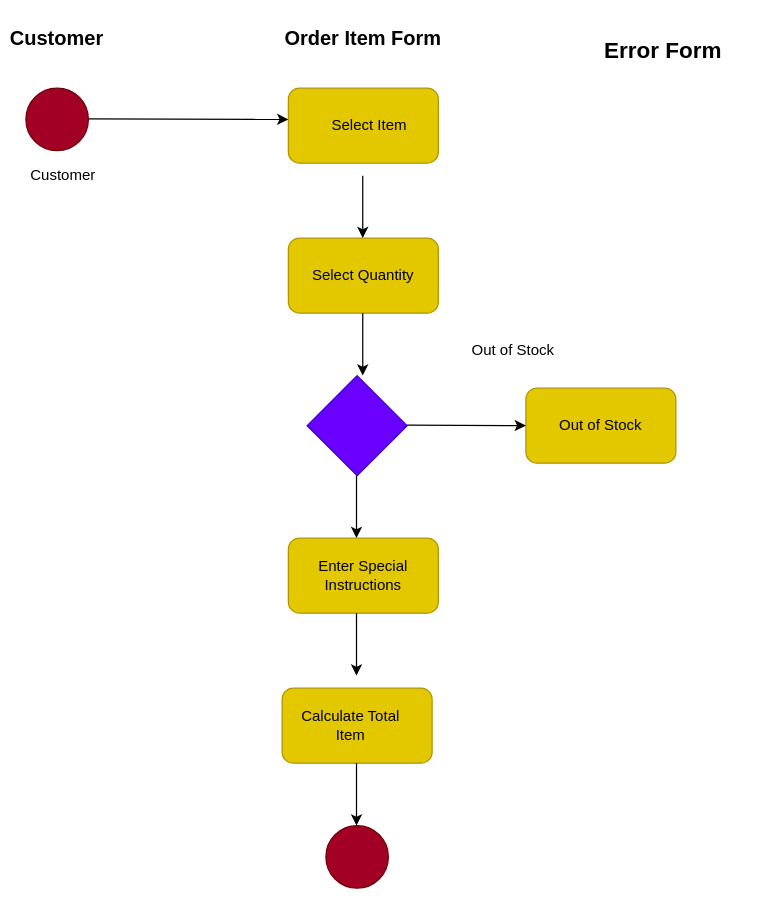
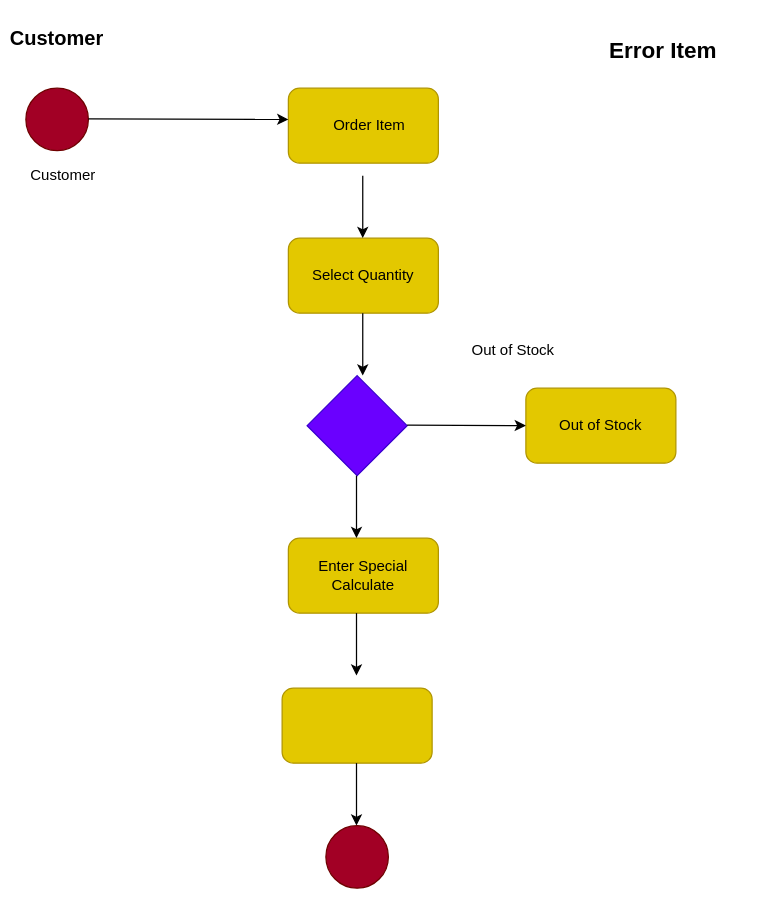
- <mxCell id="7" value="&lt;b&gt;&lt;font style=&quot;font-size: 16px&quot;&gt;Order Item Form&lt;/font&gt;&lt;/b&gt;" style="text;html=1;strokeColor=none;fillColor=none;align=center;verticalAlign=middle;whiteSpace=wrap;rounded=0;" vertex="1" parent="1"><mxGeometry x="210" y="20" width="160" height="20" as="geometry" /></mxCell>
- <mxCell id="13" value="&lt;b&gt;&lt;font style=&quot;font-size: 18px&quot;&gt;Error Form&lt;/font&gt;&lt;/b&gt;" style="text;html=1;strokeColor=none;fillColor=none;align=center;verticalAlign=middle;whiteSpace=wrap;rounded=0;" vertex="1" parent="1"><mxGeometry x="460" y="30" width="140" height="20" as="geometry" /></mxCell>
+ <mxCell id="13" value="&lt;b&gt;&lt;font style=&quot;font-size: 18px&quot;&gt;Error Item&lt;/font&gt;&lt;/b&gt;" style="text;html=1;strokeColor=none;fillColor=none;align=center;verticalAlign=middle;whiteSpace=wrap;rounded=0;" vertex="1" parent="1"><mxGeometry x="460" y="30" width="140" height="20" as="geometry" /></mxCell>
- <mxCell id="5" value="Select Item" style="text;html=1;strokeColor=none;fillColor=none;align=center;verticalAlign=middle;whiteSpace=wrap;rounded=0;" vertex="1" parent="1"><mxGeometry x="250" y="90" width="90" height="20" as="geometry" /></mxCell>
+ <mxCell id="5" value="Order Item" style="text;html=1;strokeColor=none;fillColor=none;align=center;verticalAlign=middle;whiteSpace=wrap;rounded=0;" vertex="1" parent="1"><mxGeometry x="250" y="90" width="90" height="20" as="geometry" /></mxCell>
- <mxCell id="16" value="Enter Special Instructions" style="text;html=1;strokeColor=none;fillColor=none;align=center;verticalAlign=middle;whiteSpace=wrap;rounded=0;" vertex="1" parent="1"><mxGeometry x="245" y="450" width="90" height="20" as="geometry" /></mxCell>
+ <mxCell id="16" value="Enter Special Calculate" style="text;html=1;strokeColor=none;fillColor=none;align=center;verticalAlign=middle;whiteSpace=wrap;rounded=0;" vertex="1" parent="1"><mxGeometry x="245" y="450" width="90" height="20" as="geometry" /></mxCell>
- <mxCell id="18" value="Calculate Total Item" style="text;html=1;strokeColor=none;fillColor=none;align=center;verticalAlign=middle;whiteSpace=wrap;rounded=0;" vertex="1" parent="1"><mxGeometry x="235" y="570" width="90" height="20" as="geometry" /></mxCell>
